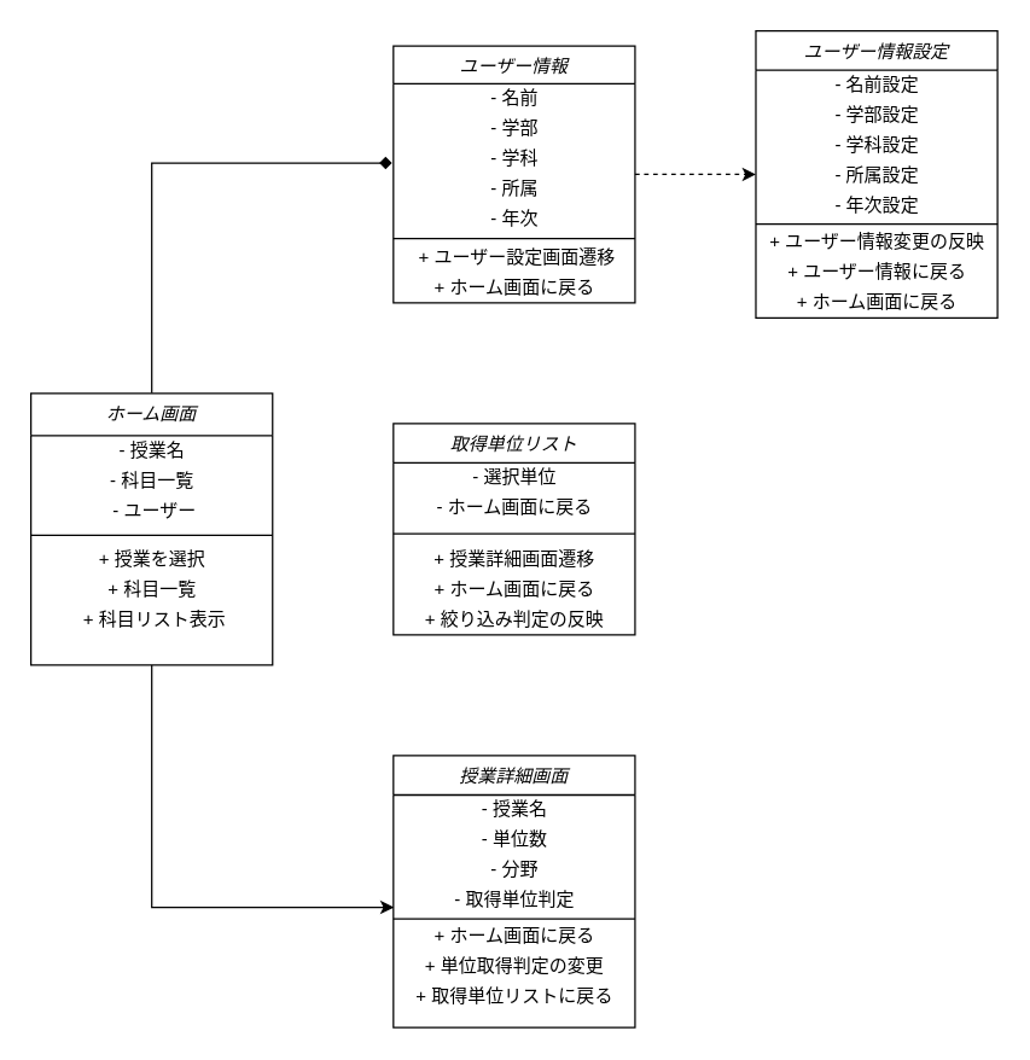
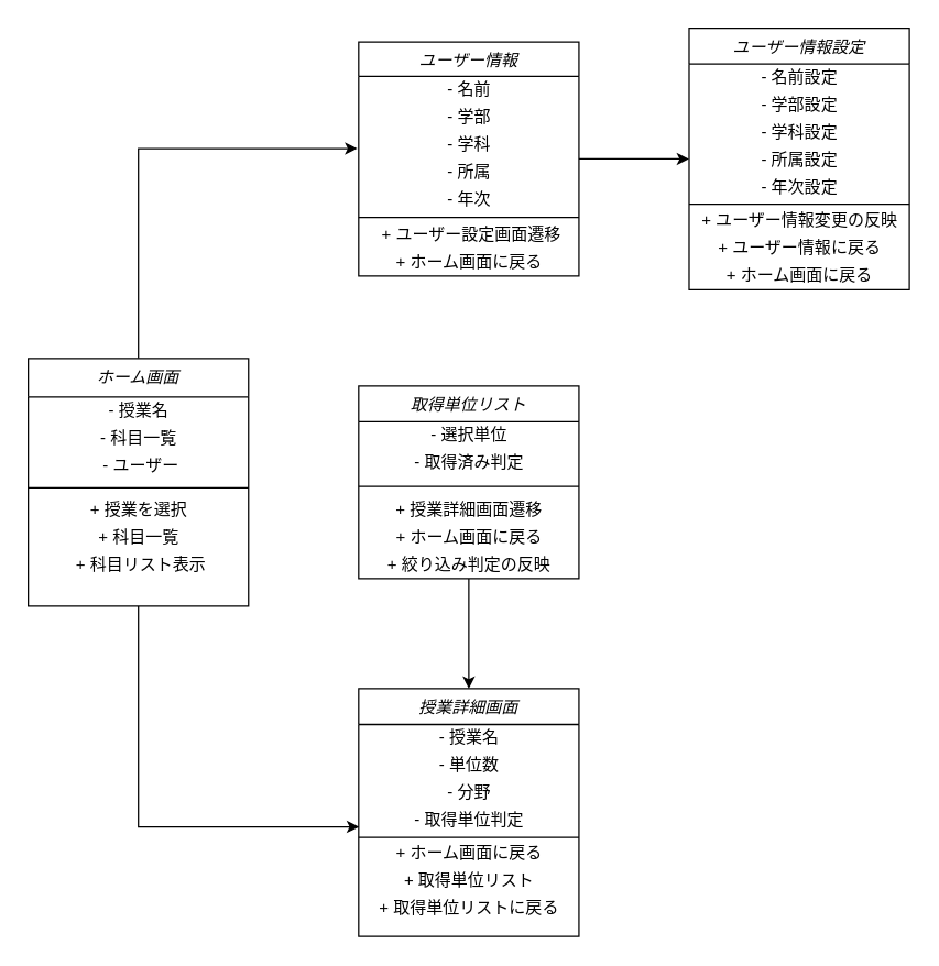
- <mxCell id="2" style="edgeStyle=orthogonalEdgeStyle;rounded=0;orthogonalLoop=1;jettySize=auto;html=1;exitX=0.5;exitY=0;exitDx=0;exitDy=0;entryX=-0.006;entryY=0.624;entryDx=0;entryDy=0;entryPerimeter=0;endArrow=diamond;" parent="1" source="4" target="44" edge="1"><mxGeometry relative="1" as="geometry" /></mxCell>
+ <mxCell id="2" style="edgeStyle=orthogonalEdgeStyle;rounded=0;orthogonalLoop=1;jettySize=auto;html=1;exitX=0.5;exitY=0;exitDx=0;exitDy=0;entryX=-0.006;entryY=0.624;entryDx=0;entryDy=0;entryPerimeter=0;" parent="1" source="4" target="44" edge="1"><mxGeometry relative="1" as="geometry" /></mxCell>
- <mxCell id="40" style="edgeStyle=orthogonalEdgeStyle;rounded=0;orthogonalLoop=1;jettySize=auto;html=1;entryX=0;entryY=0.45;entryDx=0;entryDy=0;entryPerimeter=0;dashed=1;" parent="1" source="41" target="25" edge="1"><mxGeometry relative="1" as="geometry" /></mxCell>
+ <mxCell id="40" style="edgeStyle=orthogonalEdgeStyle;rounded=0;orthogonalLoop=1;jettySize=auto;html=1;entryX=0;entryY=0.45;entryDx=0;entryDy=0;entryPerimeter=0;" parent="1" source="41" target="25" edge="1"><mxGeometry relative="1" as="geometry" /></mxCell>
- <mxCell id="16" value="- ホーム画面に戻る" style="text;html=1;align=center;verticalAlign=middle;resizable=0;points=[];autosize=1;" parent="14" vertex="1"><mxGeometry y="46" width="160" height="20" as="geometry" /></mxCell>
+ <mxCell id="16" value="- 取得済み判定" style="text;html=1;align=center;verticalAlign=middle;resizable=0;points=[];autosize=1;" parent="14" vertex="1"><mxGeometry y="46" width="160" height="20" as="geometry" /></mxCell>
+ <mxCell id="13" style="edgeStyle=orthogonalEdgeStyle;rounded=0;orthogonalLoop=1;jettySize=auto;html=1;entryX=0.5;entryY=0;entryDx=0;entryDy=0;" parent="1" source="14" target="31" edge="1"><mxGeometry relative="1" as="geometry" /></mxCell>
- <mxCell id="38" value="+ 単位取得判定の変更" style="text;html=1;align=center;verticalAlign=middle;resizable=0;points=[];autosize=1;" parent="31" vertex="1"><mxGeometry y="130" width="160" height="20" as="geometry" /></mxCell>
+ <mxCell id="38" value="+ 取得単位リスト" style="text;html=1;align=center;verticalAlign=middle;resizable=0;points=[];autosize=1;" parent="31" vertex="1"><mxGeometry y="130" width="160" height="20" as="geometry" /></mxCell>
